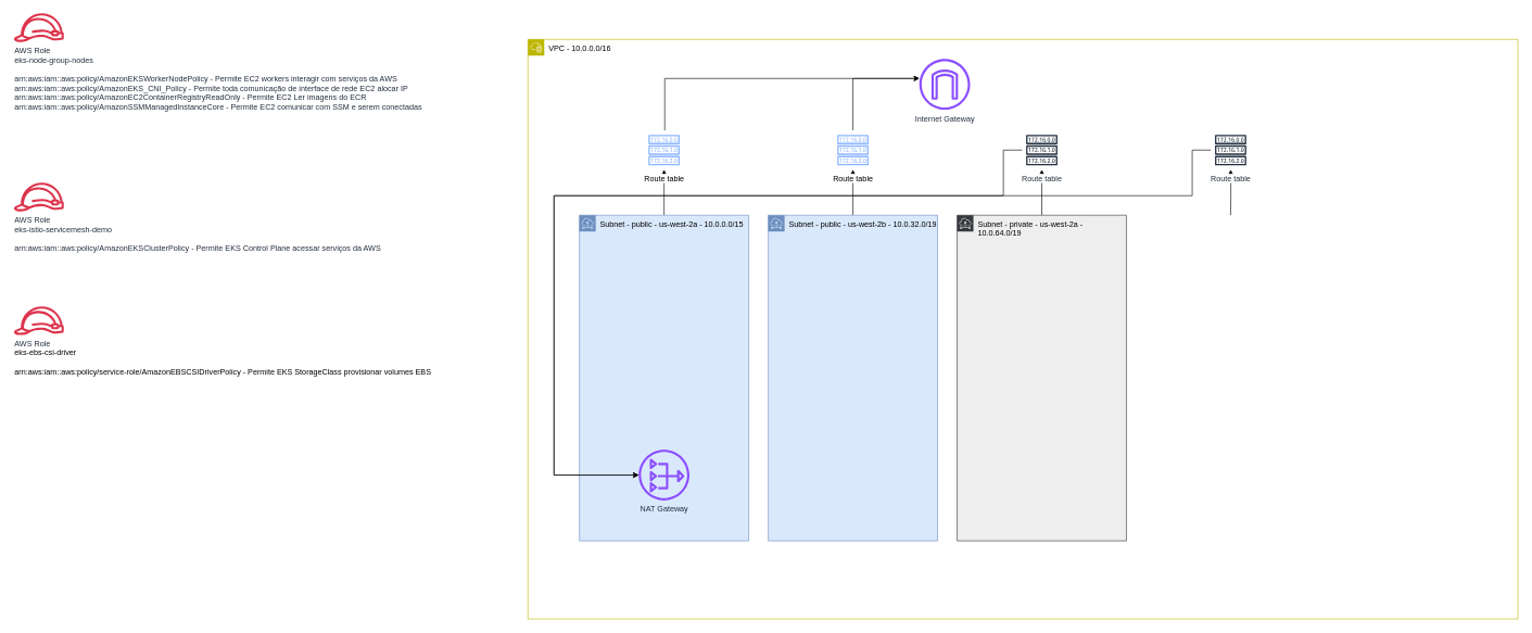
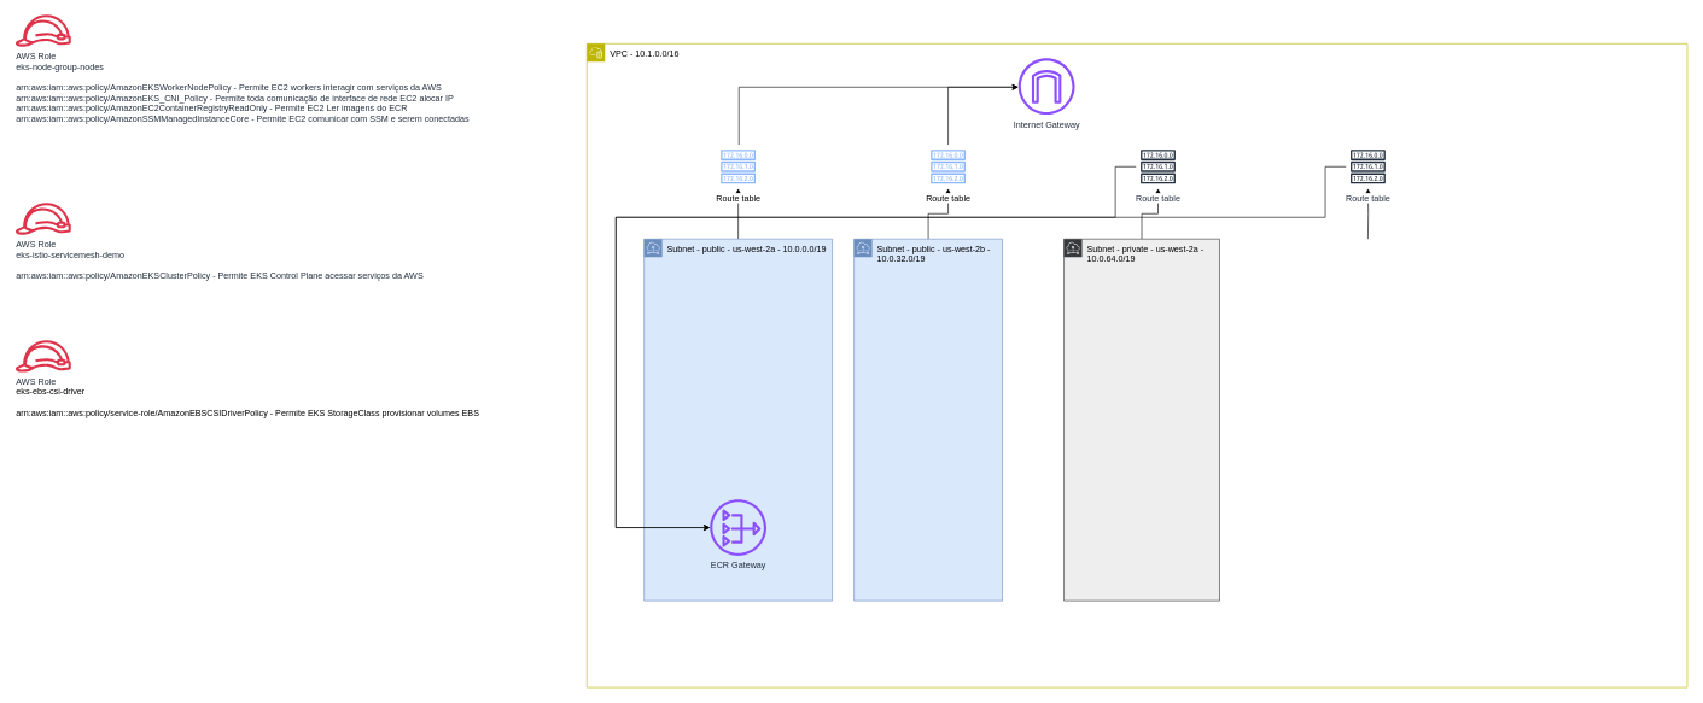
- <mxCell id="2" value="VPC - &lt;span style=&quot;white-space: pre;&quot;&gt;10.0.0.0/16&lt;/span&gt;" style="points=[[0,0],[0.25,0],[0.5,0],[0.75,0],[1,0],[1,0.25],[1,0.5],[1,0.75],[1,1],[0.75,1],[0.5,1],[0.25,1],[0,1],[0,0.75],[0,0.5],[0,0.25]];outlineConnect=0;html=1;whiteSpace=wrap;fontSize=12;fontStyle=0;container=1;pointerEvents=0;collapsible=0;recursiveResize=0;shape=mxgraph.aws4.group;grIcon=mxgraph.aws4.group_vpc2;verticalAlign=top;align=left;spacingLeft=30;dashed=0;strokeColor=#BDB701;" vertex="1" parent="1"><mxGeometry x="810" y="60" width="1520" height="890" as="geometry" /></mxCell>
+ <mxCell id="2" value="VPC - &lt;span style=&quot;white-space: pre;&quot;&gt;10.1.0.0/16&lt;/span&gt;" style="points=[[0,0],[0.25,0],[0.5,0],[0.75,0],[1,0],[1,0.25],[1,0.5],[1,0.75],[1,1],[0.75,1],[0.5,1],[0.25,1],[0,1],[0,0.75],[0,0.5],[0,0.25]];outlineConnect=0;html=1;whiteSpace=wrap;fontSize=12;fontStyle=0;container=1;pointerEvents=0;collapsible=0;recursiveResize=0;shape=mxgraph.aws4.group;grIcon=mxgraph.aws4.group_vpc2;verticalAlign=top;align=left;spacingLeft=30;dashed=0;strokeColor=#BDB701;" vertex="1" parent="1"><mxGeometry x="810" y="60" width="1520" height="890" as="geometry" /></mxCell>
- <mxCell id="10" value="Internet Gateway" style="sketch=0;outlineConnect=0;fontColor=#232F3E;gradientColor=none;fillColor=#8C4FFF;strokeColor=none;dashed=0;verticalLabelPosition=bottom;verticalAlign=top;align=center;html=1;fontSize=12;fontStyle=0;aspect=fixed;pointerEvents=1;shape=mxgraph.aws4.internet_gateway;" vertex="1" parent="2"><mxGeometry x="601" y="30" width="78" height="78" as="geometry" /></mxCell>
+ <mxCell id="10" value="Internet Gateway" style="sketch=0;outlineConnect=0;fontColor=#232F3E;gradientColor=none;fillColor=#8C4FFF;strokeColor=none;dashed=0;verticalLabelPosition=bottom;verticalAlign=top;align=center;html=1;fontSize=12;fontStyle=0;aspect=fixed;pointerEvents=1;shape=mxgraph.aws4.internet_gateway;" vertex="1" parent="2"><mxGeometry x="596" y="20" width="78" height="78" as="geometry" /></mxCell>
- <mxCell id="4" value="Subnet - public - us-west-2a - 10.0.0.0/15" style="sketch=0;outlineConnect=0;html=1;whiteSpace=wrap;fontSize=12;fontStyle=0;shape=mxgraph.aws4.group;grIcon=mxgraph.aws4.group_subnet;strokeColor=#6c8ebf;fillColor=#dae8fc;verticalAlign=top;align=left;spacingLeft=30;dashed=0;" vertex="1" parent="2"><mxGeometry x="79" y="270" width="260" height="500" as="geometry" /></mxCell>
+ <mxCell id="4" value="Subnet - public - us-west-2a - 10.0.0.0/19" style="sketch=0;outlineConnect=0;html=1;whiteSpace=wrap;fontSize=12;fontStyle=0;shape=mxgraph.aws4.group;grIcon=mxgraph.aws4.group_subnet;strokeColor=#6c8ebf;fillColor=#dae8fc;verticalAlign=top;align=left;spacingLeft=30;dashed=0;" vertex="1" parent="2"><mxGeometry x="79" y="270" width="260" height="500" as="geometry" /></mxCell>
- <mxCell id="6" value="Subnet&amp;nbsp;- public - us-west-2b - 10.0.32.0/19" style="sketch=0;outlineConnect=0;html=1;whiteSpace=wrap;fontSize=12;fontStyle=0;shape=mxgraph.aws4.group;grIcon=mxgraph.aws4.group_subnet;strokeColor=#6c8ebf;fillColor=#dae8fc;verticalAlign=top;align=left;spacingLeft=30;dashed=0;" vertex="1" parent="2"><mxGeometry x="369" y="270" width="260" height="500" as="geometry" /></mxCell>
+ <mxCell id="6" value="Subnet&amp;nbsp;- public - us-west-2b - 10.0.32.0/19" style="sketch=0;outlineConnect=0;html=1;whiteSpace=wrap;fontSize=12;fontStyle=0;shape=mxgraph.aws4.group;grIcon=mxgraph.aws4.group_subnet;strokeColor=#6c8ebf;fillColor=#dae8fc;verticalAlign=top;align=left;spacingLeft=30;dashed=0;" vertex="1" parent="2"><mxGeometry x="369" y="270" width="205" height="500" as="geometry" /></mxCell>
- <mxCell id="8" value="Subnet&amp;nbsp;- private - us-west-2a - 10.0.64.0/19" style="sketch=0;outlineConnect=0;html=1;whiteSpace=wrap;fontSize=12;fontStyle=0;shape=mxgraph.aws4.group;grIcon=mxgraph.aws4.group_subnet;strokeColor=#36393d;fillColor=#eeeeee;verticalAlign=top;align=left;spacingLeft=30;dashed=0;" vertex="1" parent="2"><mxGeometry x="659" y="270" width="260" height="500" as="geometry" /></mxCell>
+ <mxCell id="8" value="Subnet&amp;nbsp;- private - us-west-2a - 10.0.64.0/19" style="sketch=0;outlineConnect=0;html=1;whiteSpace=wrap;fontSize=12;fontStyle=0;shape=mxgraph.aws4.group;grIcon=mxgraph.aws4.group_subnet;strokeColor=#36393d;fillColor=#eeeeee;verticalAlign=top;align=left;spacingLeft=30;dashed=0;" vertex="1" parent="2"><mxGeometry x="659" y="270" width="215" height="500" as="geometry" /></mxCell>
- <mxCell id="9" value="NAT Gateway" style="sketch=0;outlineConnect=0;fontColor=#232F3E;gradientColor=none;fillColor=#8C4FFF;strokeColor=none;dashed=0;verticalLabelPosition=bottom;verticalAlign=top;align=center;html=1;fontSize=12;fontStyle=0;aspect=fixed;pointerEvents=1;shape=mxgraph.aws4.nat_gateway;" vertex="1" parent="2"><mxGeometry x="170" y="630" width="78" height="78" as="geometry" /></mxCell>
+ <mxCell id="9" value="ECR Gateway" style="sketch=0;outlineConnect=0;fontColor=#232F3E;gradientColor=none;fillColor=#8C4FFF;strokeColor=none;dashed=0;verticalLabelPosition=bottom;verticalAlign=top;align=center;html=1;fontSize=12;fontStyle=0;aspect=fixed;pointerEvents=1;shape=mxgraph.aws4.nat_gateway;" vertex="1" parent="2"><mxGeometry x="170" y="630" width="78" height="78" as="geometry" /></mxCell>
